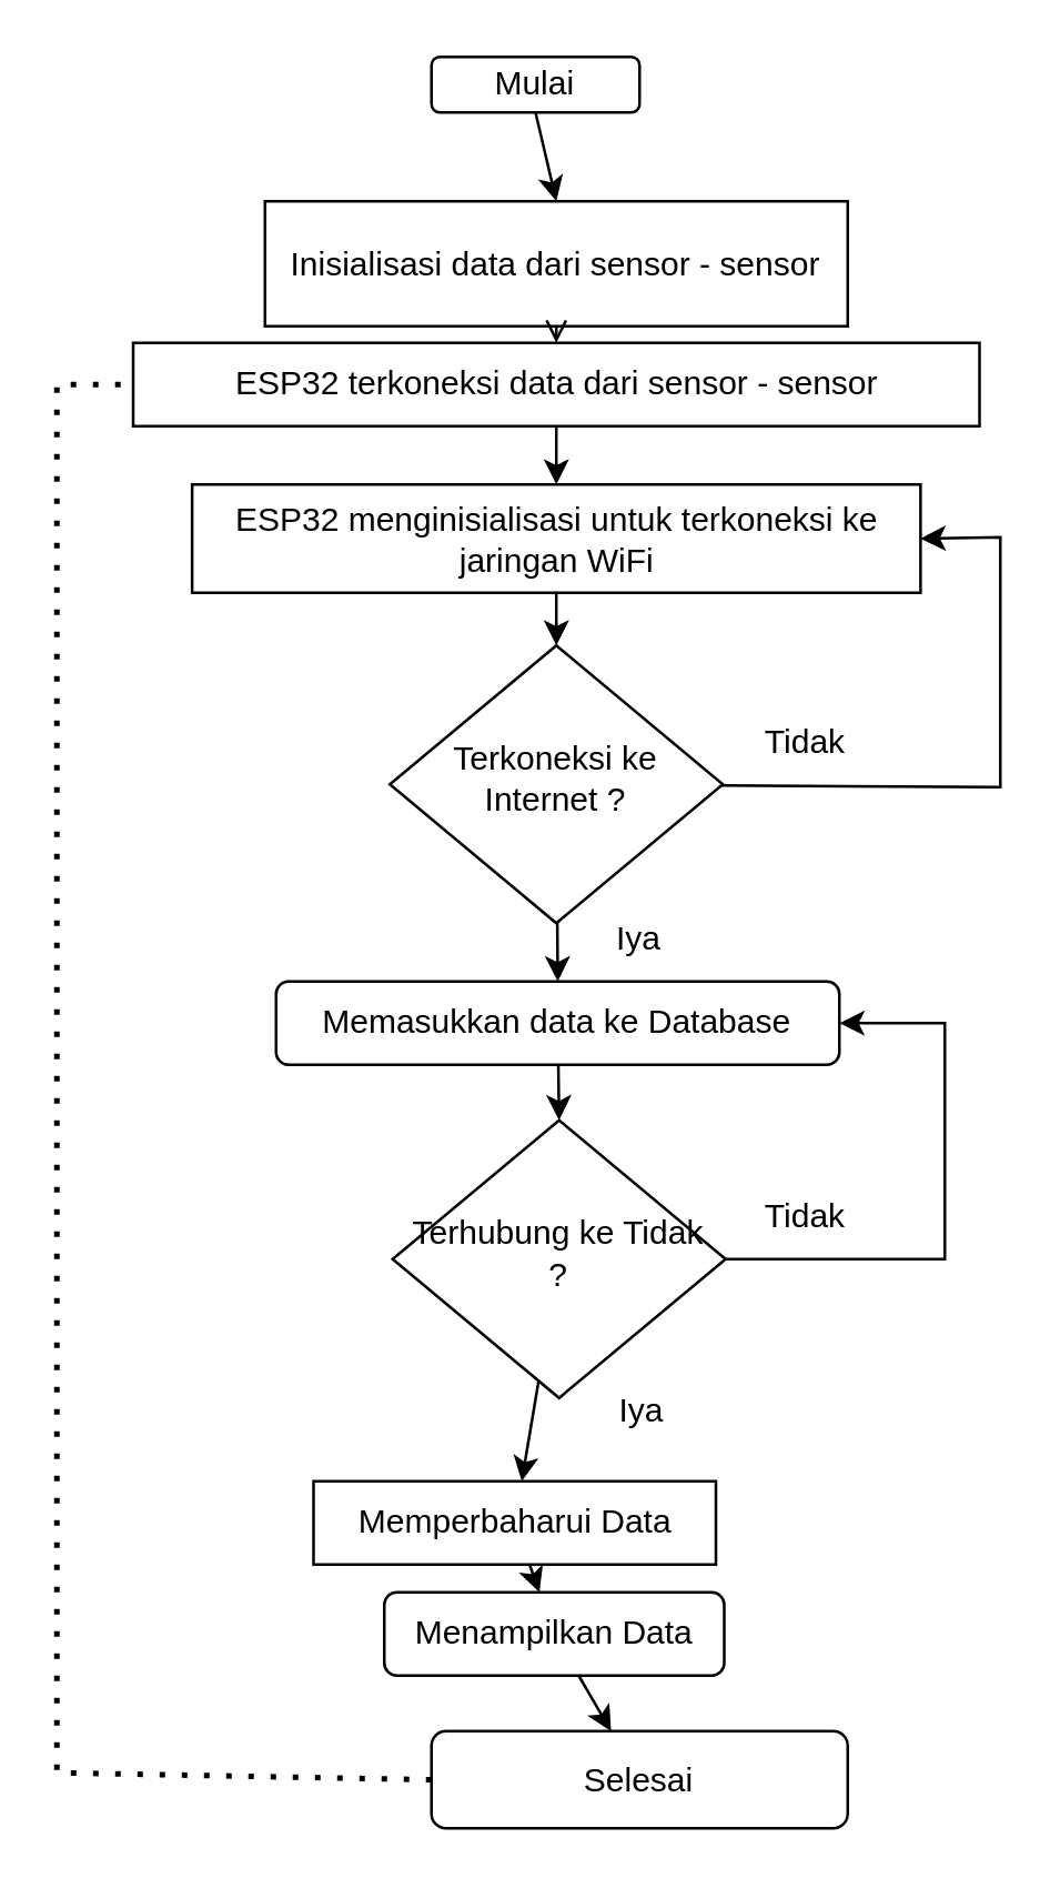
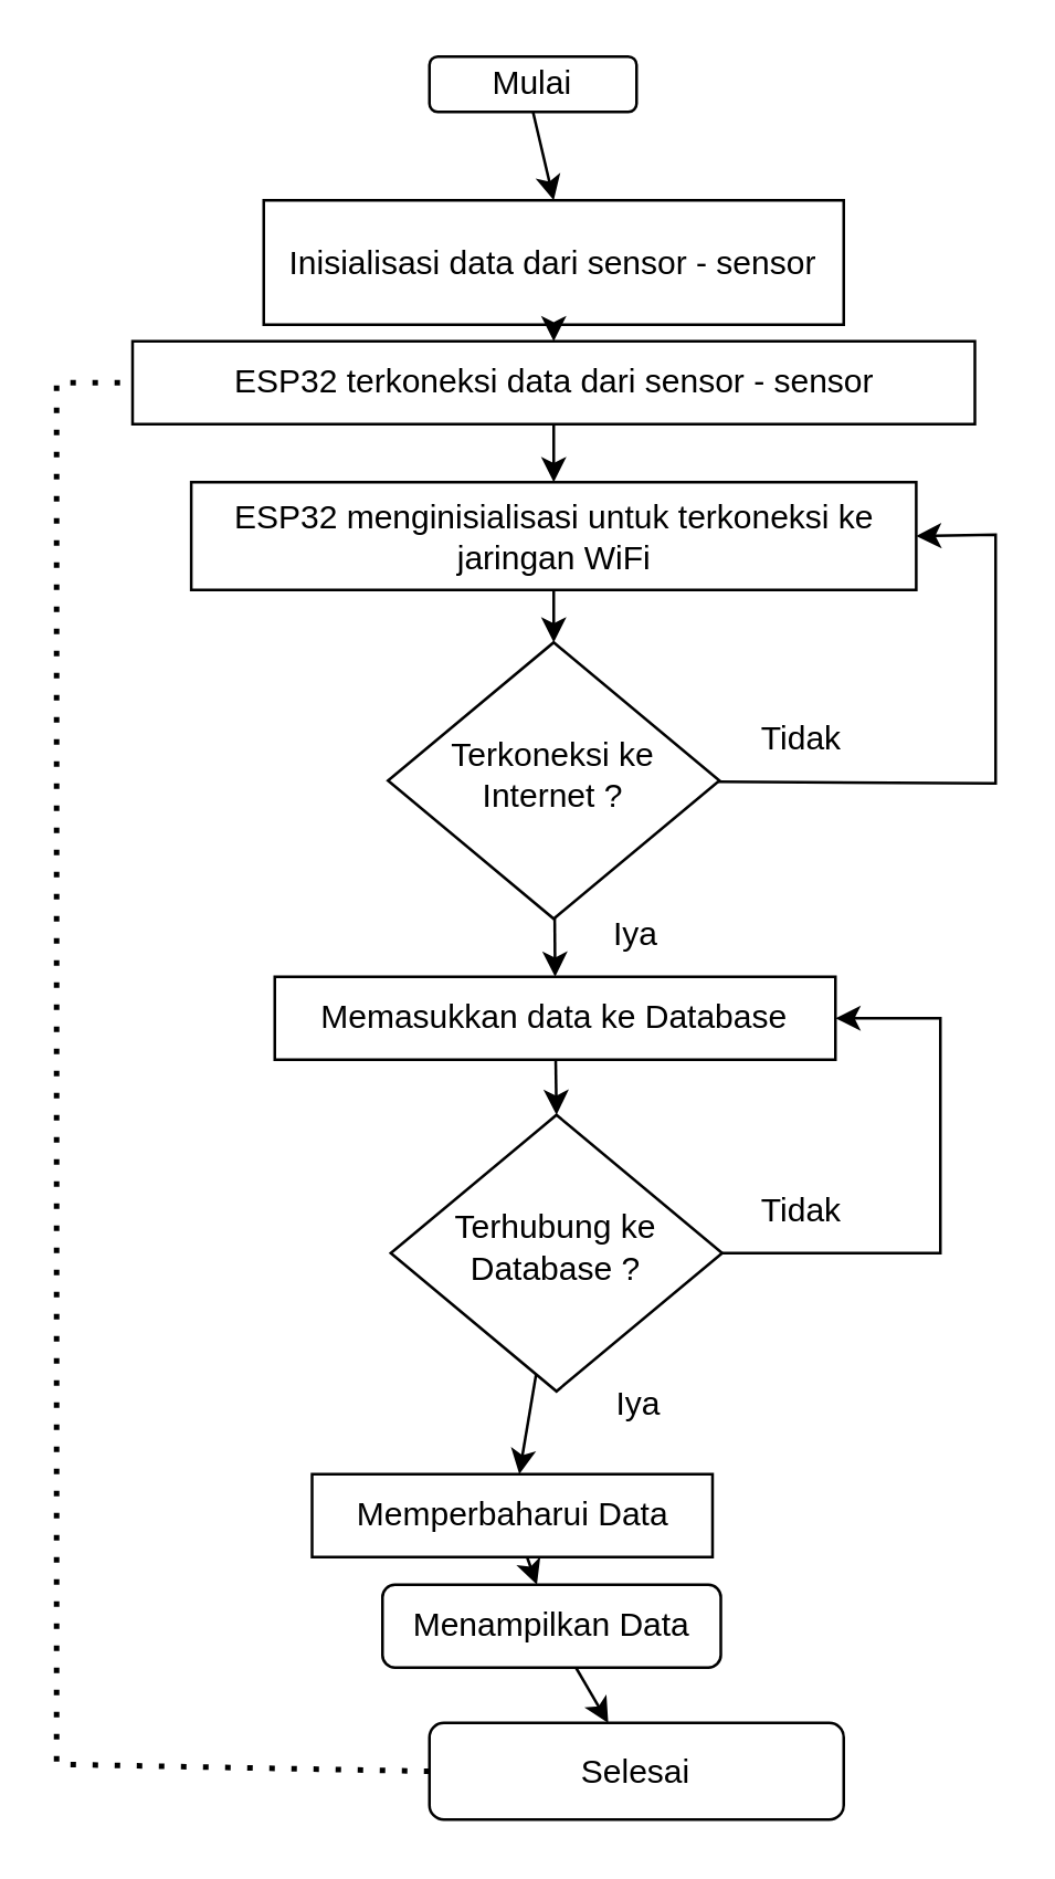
- <mxCell id="13" value="" style="endArrow=open;html=1;rounded=0;exitX=0.5;exitY=1;exitDx=0;exitDy=0;entryX=0.5;entryY=0;entryDx=0;entryDy=0;" edge="1" parent="1" source="8" target="12"><mxGeometry width="50" height="50" relative="1" as="geometry"><mxPoint x="210" y="103" as="sourcePoint" /><mxPoint x="210" y="122" as="targetPoint" /></mxGeometry></mxCell>
+ <mxCell id="13" value="" style="endArrow=classic;html=1;rounded=0;exitX=0.5;exitY=1;exitDx=0;exitDy=0;entryX=0.5;entryY=0;entryDx=0;entryDy=0;" edge="1" parent="1" source="8" target="12"><mxGeometry width="50" height="50" relative="1" as="geometry"><mxPoint x="210" y="103" as="sourcePoint" /><mxPoint x="210" y="122" as="targetPoint" /></mxGeometry></mxCell>
- <mxCell id="19" value="Memasukkan data ke Database" style="whiteSpace=wrap;html=1;rounded=1;" vertex="1" parent="1"><mxGeometry x="99" y="353" width="203" height="30" as="geometry" /></mxCell>
+ <mxCell id="19" value="Memasukkan data ke Database" style="rounded=0;whiteSpace=wrap;html=1;" vertex="1" parent="1"><mxGeometry x="99" y="353" width="203" height="30" as="geometry" /></mxCell>
- <mxCell id="17" value="Terhubung ke Tidak ?" style="rhombus;whiteSpace=wrap;html=1;shadow=0;fontFamily=Helvetica;fontSize=12;align=center;strokeWidth=1;spacing=6;spacingTop=-4;" vertex="1" parent="1"><mxGeometry x="141" y="403" width="120" height="100" as="geometry" /></mxCell>
+ <mxCell id="17" value="Terhubung ke Database ?" style="rhombus;whiteSpace=wrap;html=1;shadow=0;fontFamily=Helvetica;fontSize=12;align=center;strokeWidth=1;spacing=6;spacingTop=-4;" vertex="1" parent="1"><mxGeometry x="141" y="403" width="120" height="100" as="geometry" /></mxCell>
